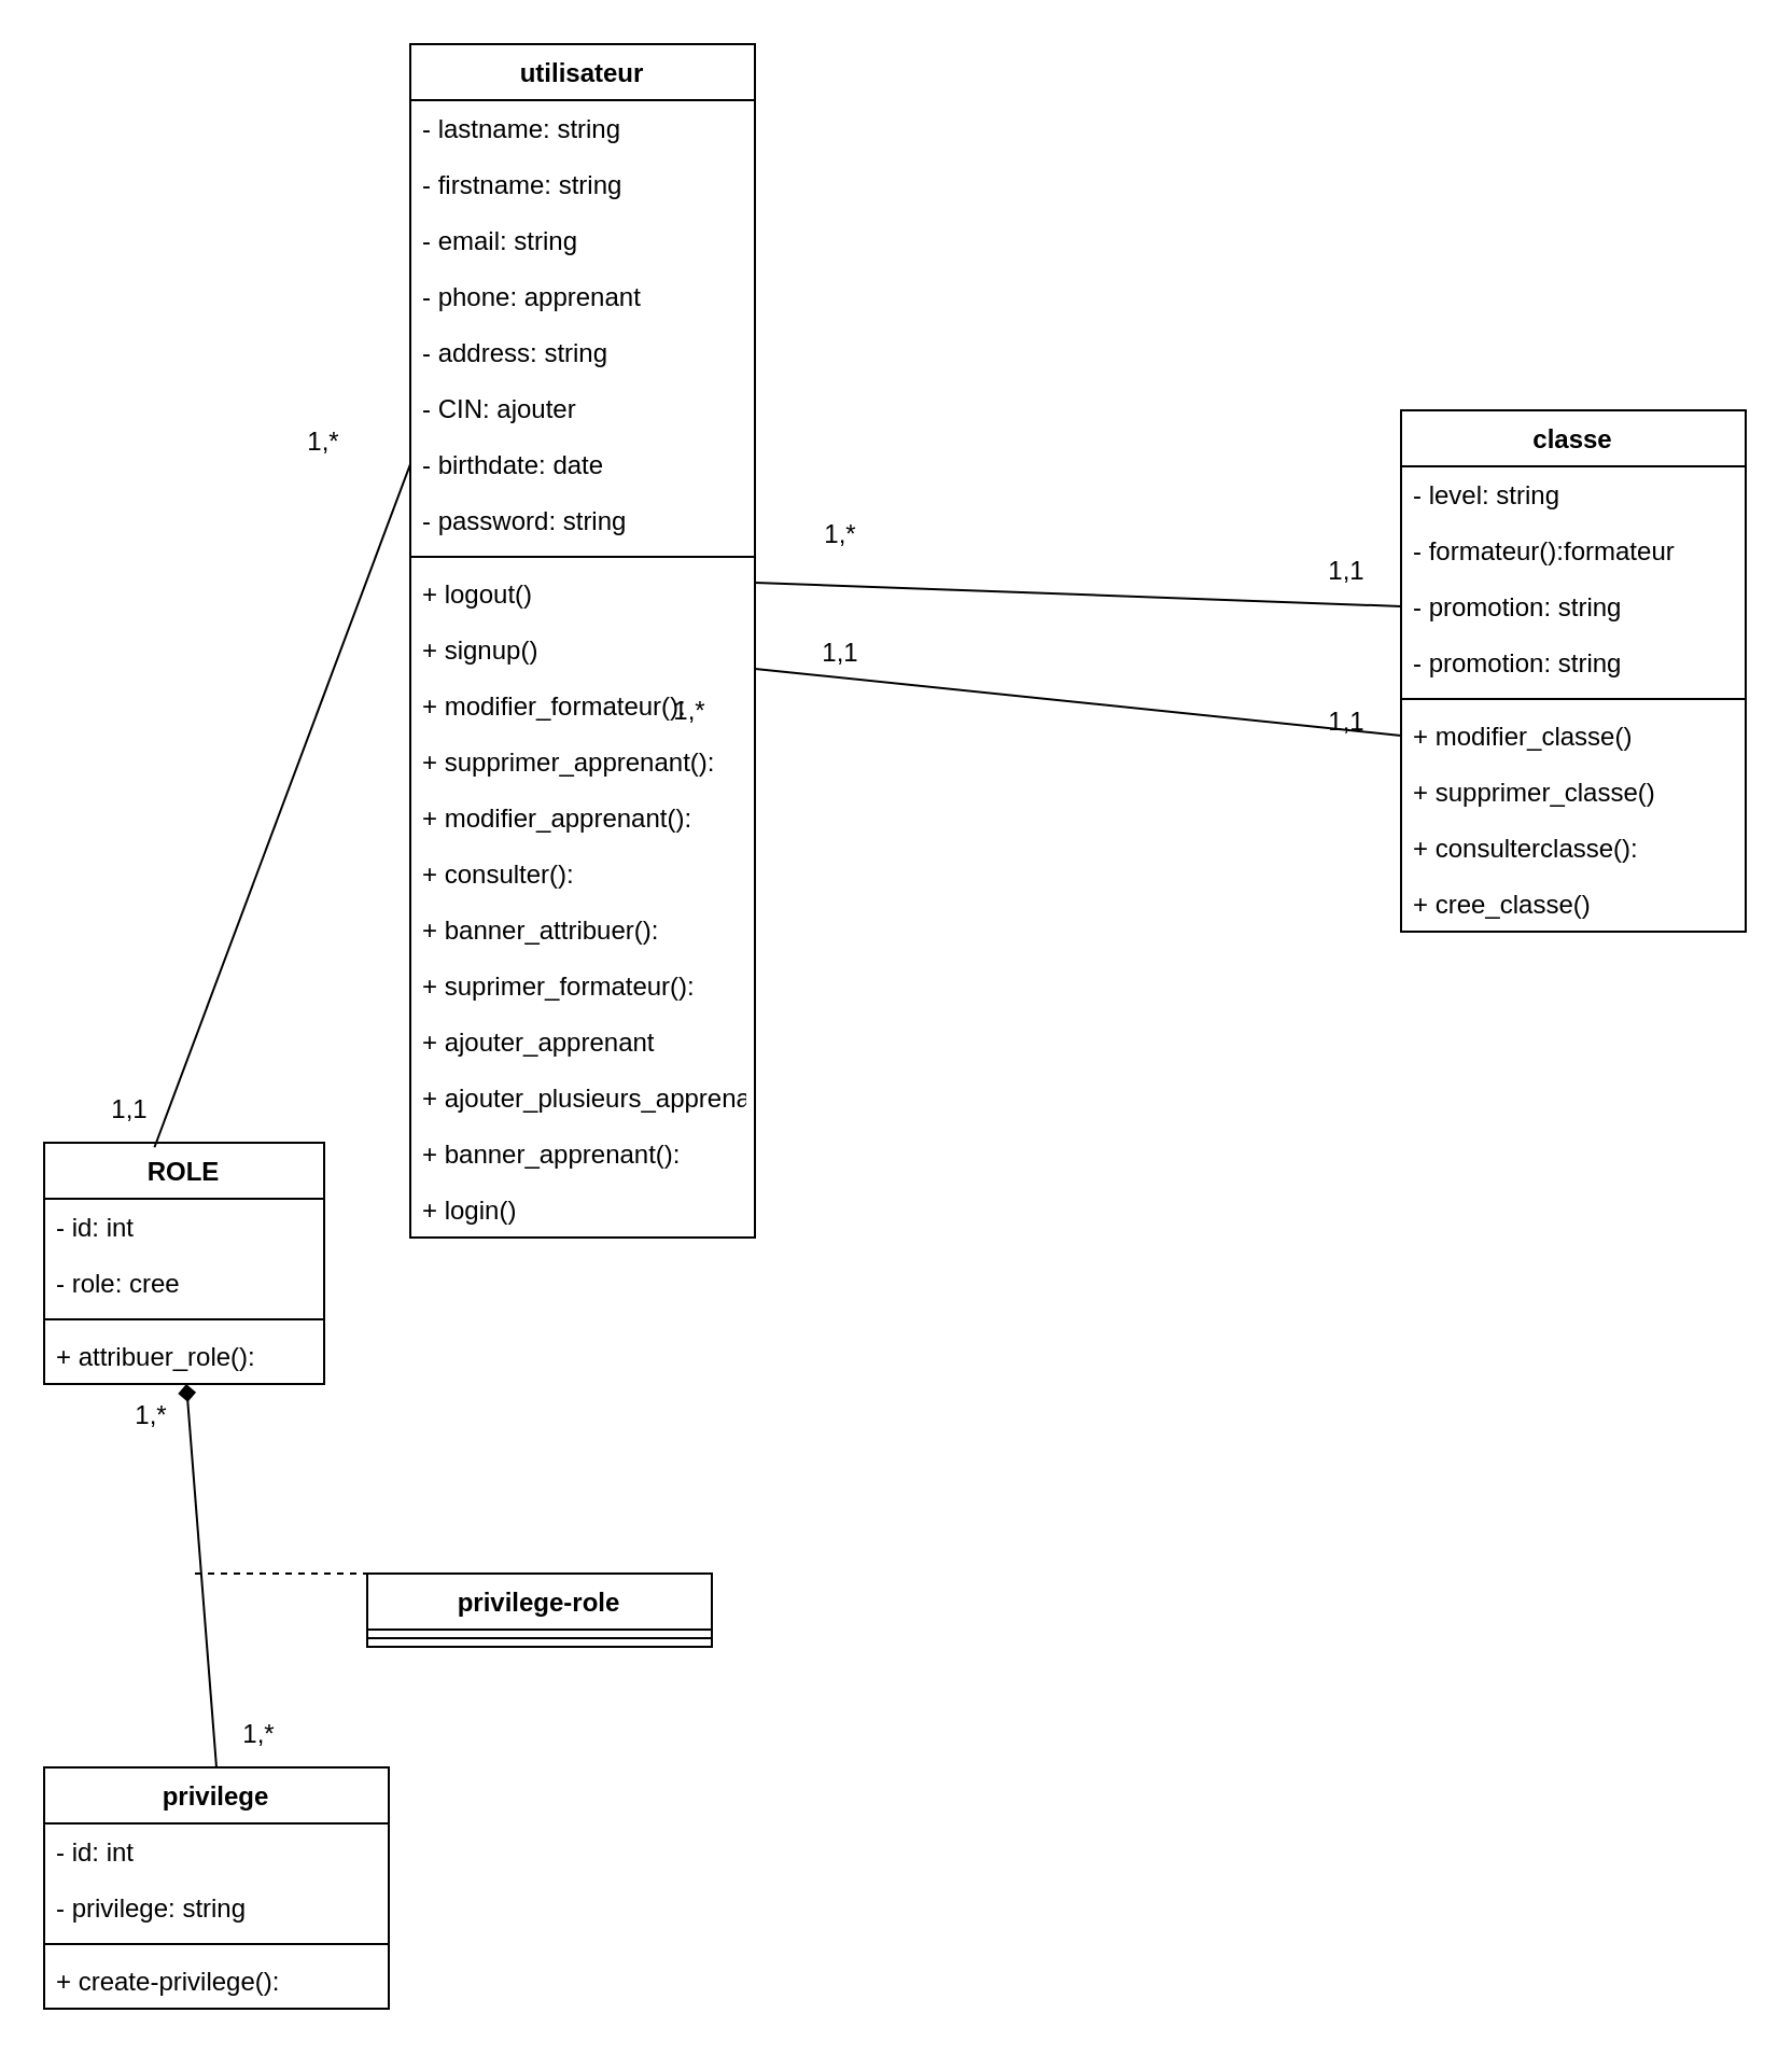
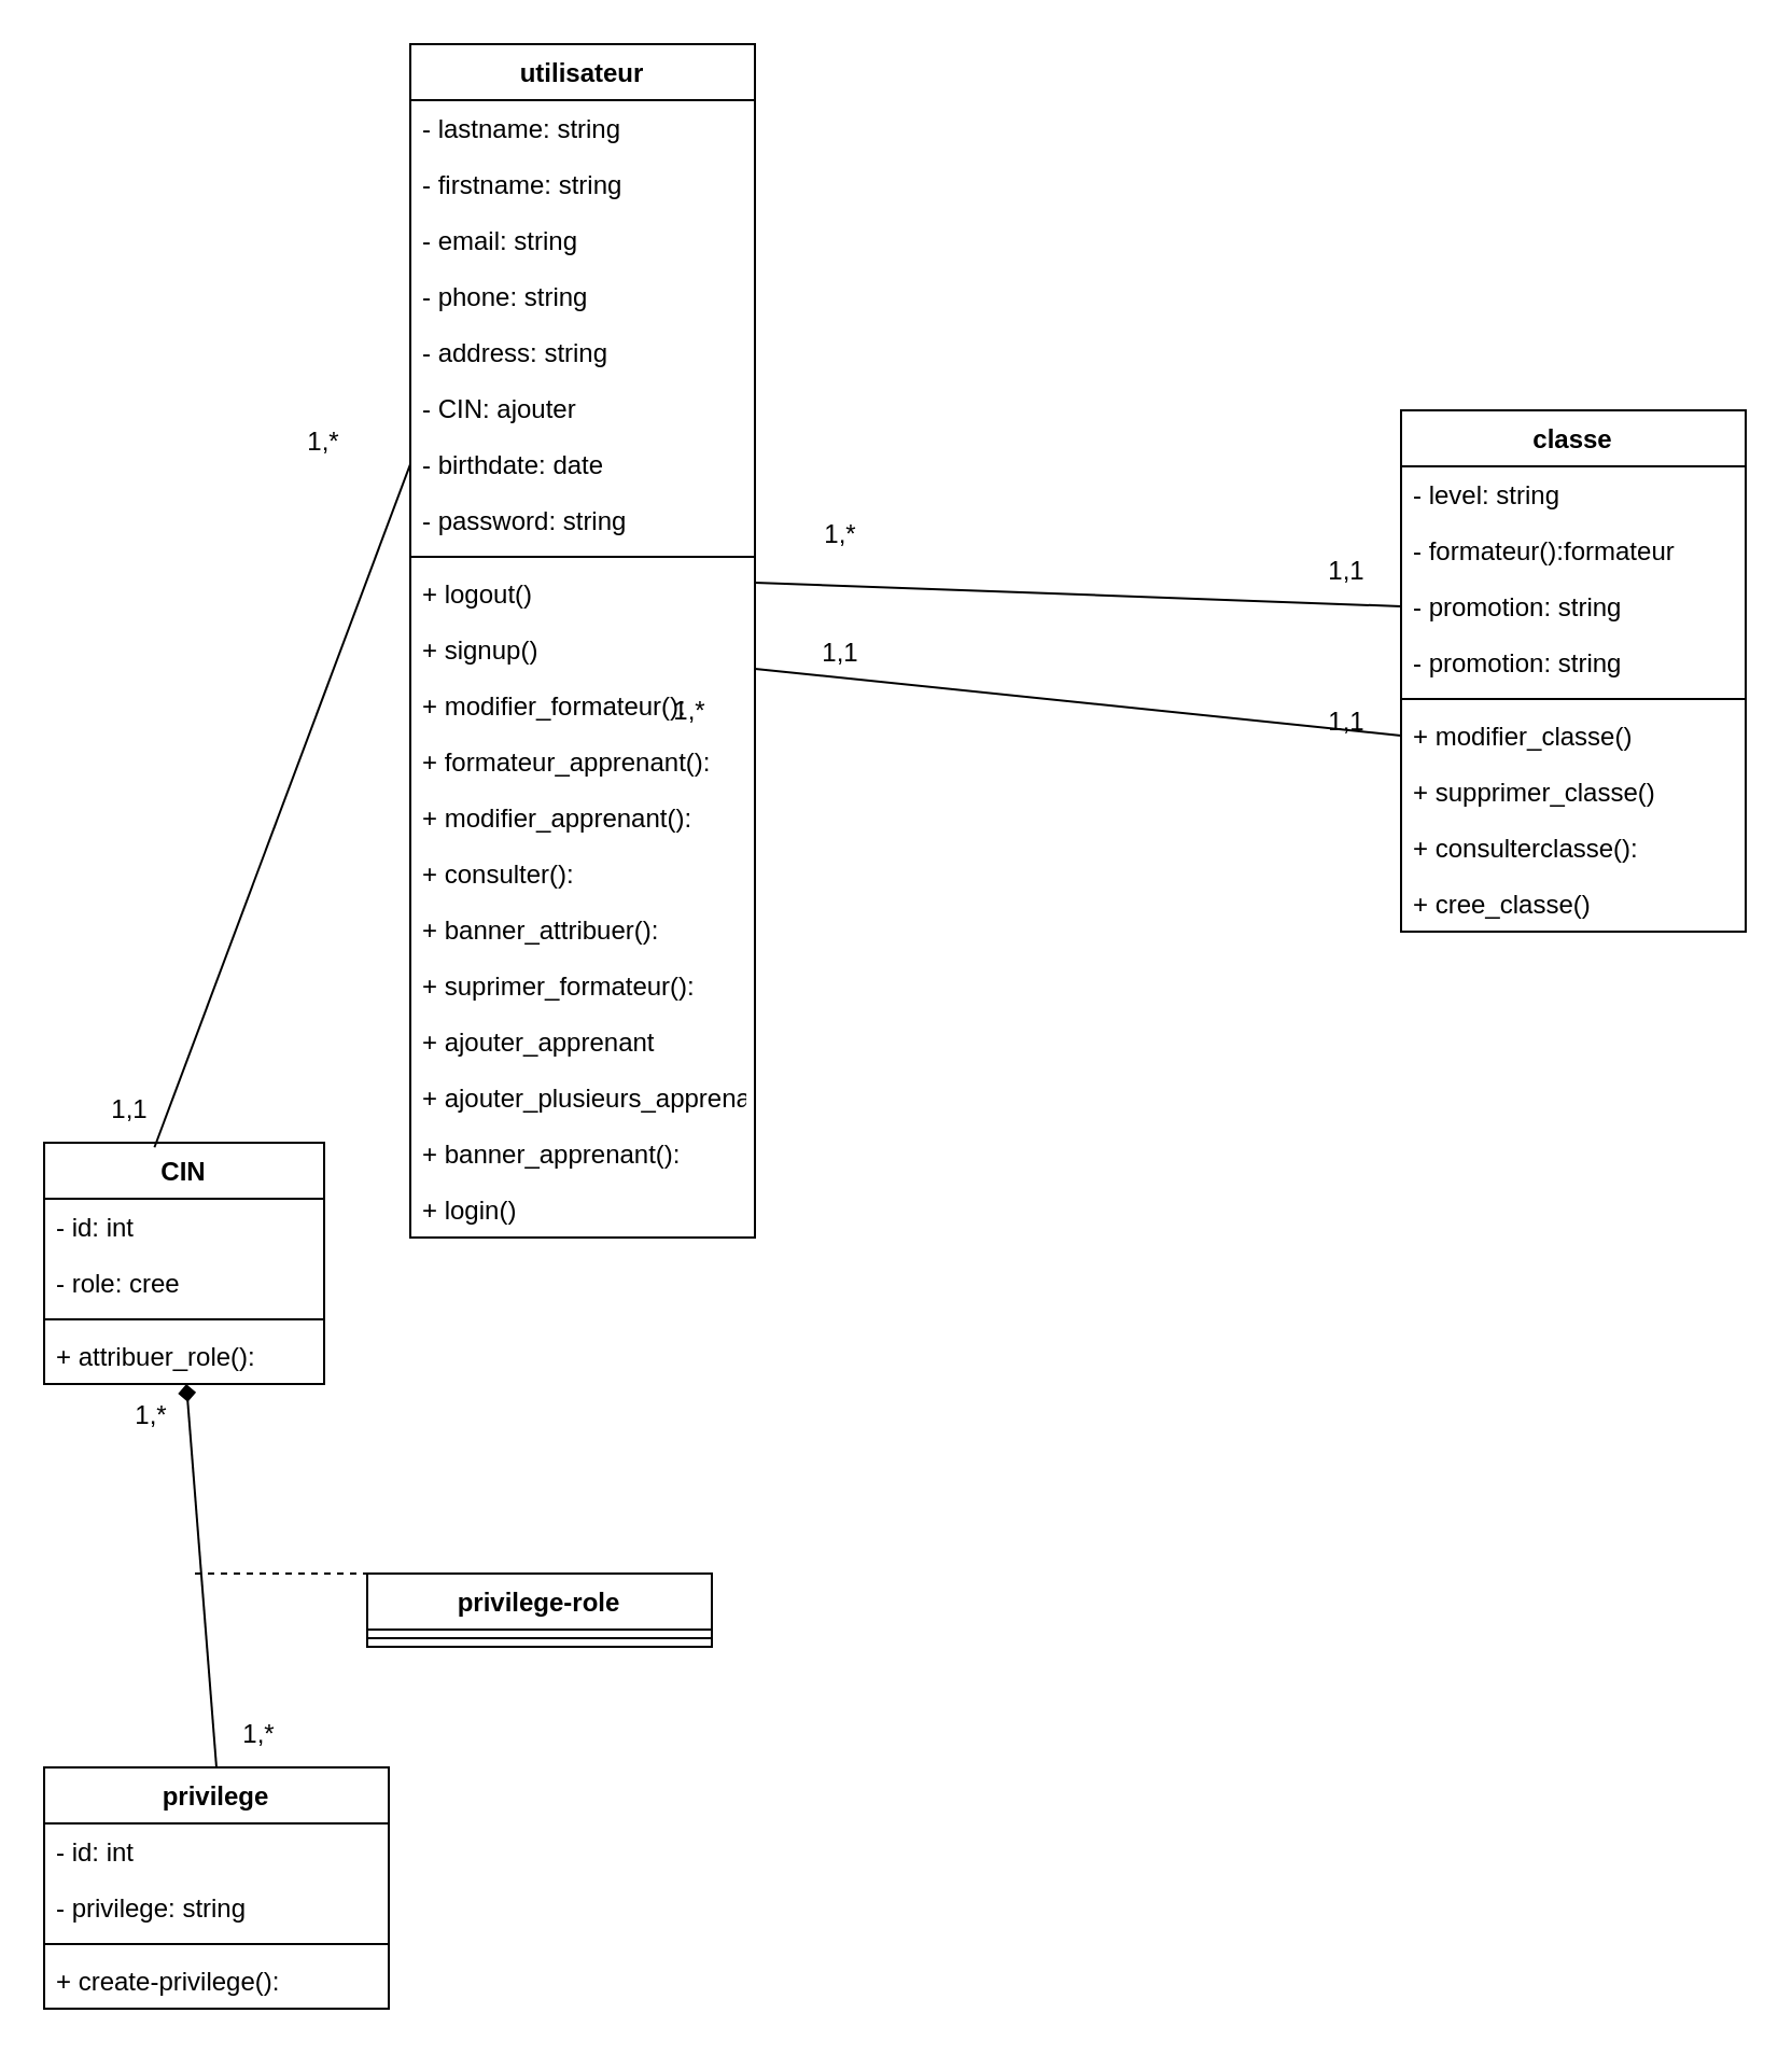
- <mxCell id="6" value="- phone: apprenant" style="text;strokeColor=none;fillColor=none;align=left;verticalAlign=top;spacingLeft=4;spacingRight=4;overflow=hidden;rotatable=0;points=[[0,0.5],[1,0.5]];portConstraint=eastwest;" parent="2" vertex="1"><mxGeometry y="104" width="160" height="26" as="geometry" /></mxCell>
+ <mxCell id="6" value="- phone: string" style="text;strokeColor=none;fillColor=none;align=left;verticalAlign=top;spacingLeft=4;spacingRight=4;overflow=hidden;rotatable=0;points=[[0,0.5],[1,0.5]];portConstraint=eastwest;" parent="2" vertex="1"><mxGeometry y="104" width="160" height="26" as="geometry" /></mxCell>
- <mxCell id="15" value="+ supprimer_apprenant(): " style="text;strokeColor=none;fillColor=none;align=left;verticalAlign=top;spacingLeft=4;spacingRight=4;overflow=hidden;rotatable=0;points=[[0,0.5],[1,0.5]];portConstraint=eastwest;" parent="2" vertex="1"><mxGeometry y="320" width="160" height="26" as="geometry" /></mxCell>
+ <mxCell id="15" value="+ formateur_apprenant(): " style="text;strokeColor=none;fillColor=none;align=left;verticalAlign=top;spacingLeft=4;spacingRight=4;overflow=hidden;rotatable=0;points=[[0,0.5],[1,0.5]];portConstraint=eastwest;" parent="2" vertex="1"><mxGeometry y="320" width="160" height="26" as="geometry" /></mxCell>
- <mxCell id="39" value="ROLE" style="swimlane;fontStyle=1;align=center;verticalAlign=top;childLayout=stackLayout;horizontal=1;startSize=26;horizontalStack=0;resizeParent=1;resizeParentMax=0;resizeLast=0;collapsible=1;marginBottom=0;" parent="1" vertex="1"><mxGeometry x="20" y="530" width="130" height="112" as="geometry" /></mxCell>
+ <mxCell id="39" value="CIN" style="swimlane;fontStyle=1;align=center;verticalAlign=top;childLayout=stackLayout;horizontal=1;startSize=26;horizontalStack=0;resizeParent=1;resizeParentMax=0;resizeLast=0;collapsible=1;marginBottom=0;" parent="1" vertex="1"><mxGeometry x="20" y="530" width="130" height="112" as="geometry" /></mxCell>
